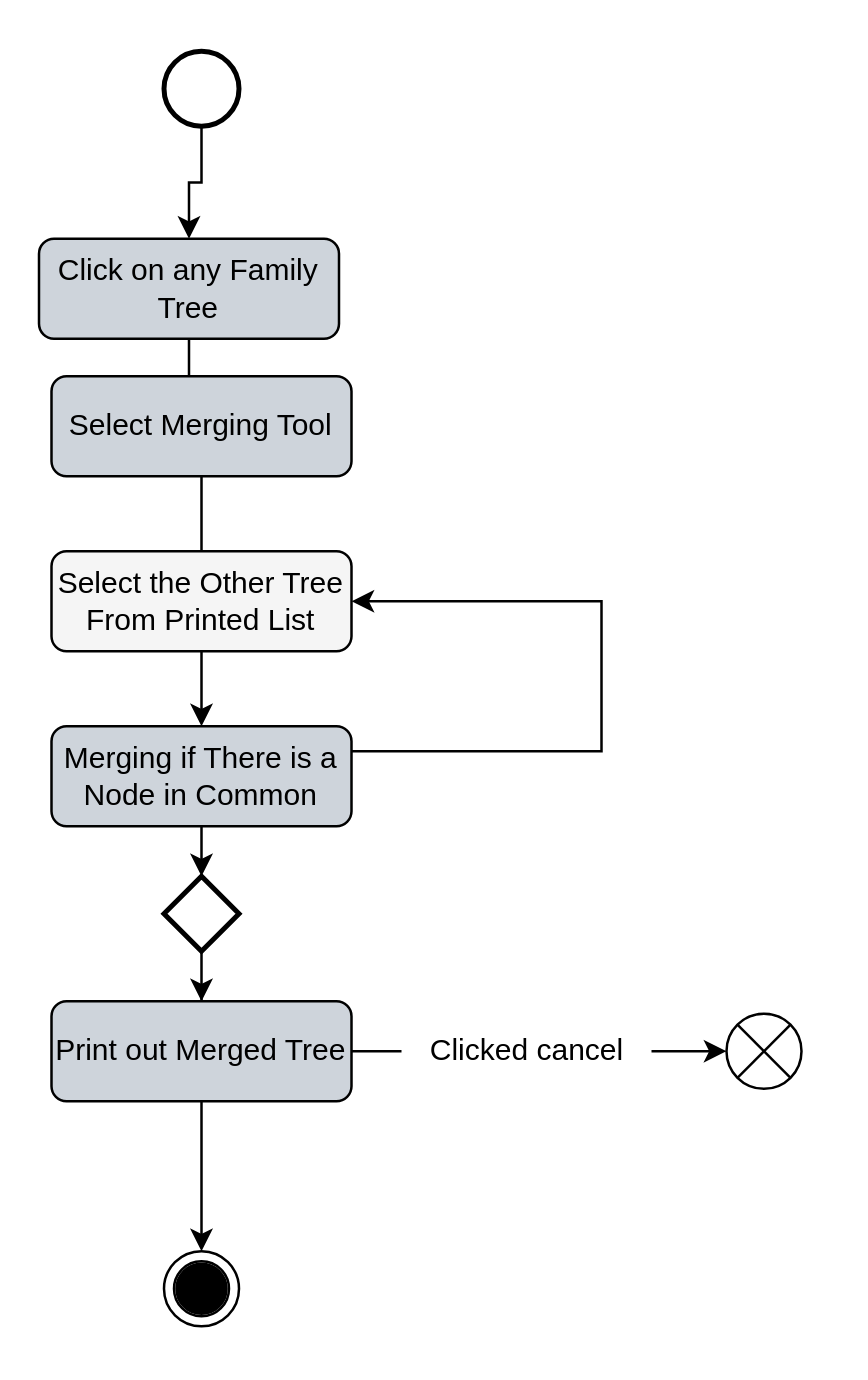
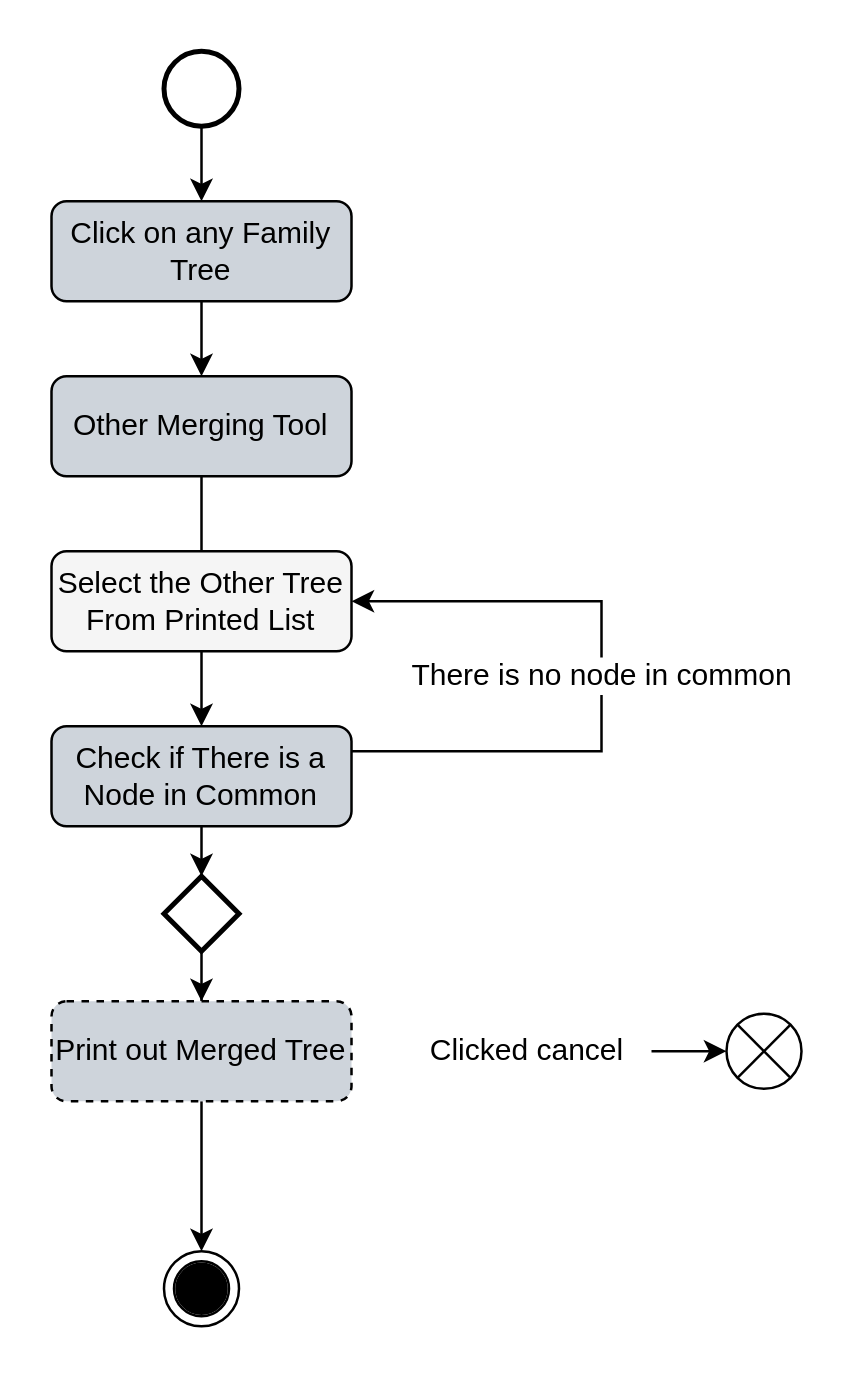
- <mxCell id="4" value="Click on any Family Tree" style="rounded=1;whiteSpace=wrap;html=1;fontSize=12;glass=0;strokeWidth=1;shadow=0;fillColor=#ced4db;" parent="1" vertex="1"><mxGeometry x="15" y="95" width="120" height="40" as="geometry" /></mxCell>
+ <mxCell id="4" value="Click on any Family Tree" style="rounded=1;whiteSpace=wrap;html=1;fontSize=12;glass=0;strokeWidth=1;shadow=0;fillColor=#ced4db;" parent="1" vertex="1"><mxGeometry x="20" y="80" width="120" height="40" as="geometry" /></mxCell>
- <mxCell id="9" value="Select Merging Tool" style="rounded=1;whiteSpace=wrap;html=1;fontSize=12;glass=0;strokeWidth=1;shadow=0;fillColor=#ced4db;" parent="1" vertex="1"><mxGeometry x="20" y="150" width="120" height="40" as="geometry" /></mxCell>
+ <mxCell id="9" value="Other Merging Tool" style="rounded=1;whiteSpace=wrap;html=1;fontSize=12;glass=0;strokeWidth=1;shadow=0;fillColor=#ced4db;" parent="1" vertex="1"><mxGeometry x="20" y="150" width="120" height="40" as="geometry" /></mxCell>
+ <mxCell id="23" value="There is no node in common" style="text;html=1;align=center;verticalAlign=middle;resizable=0;points=[];autosize=1;strokeColor=none;fillColor=none;labelBackgroundColor=default;" parent="1" vertex="1"><mxGeometry x="155" y="260" width="170" height="20" as="geometry" /></mxCell>
- <mxCell id="22" value="Merging if There is a Node in Common" style="rounded=1;whiteSpace=wrap;html=1;fontSize=12;glass=0;strokeWidth=1;shadow=0;fillColor=#CED4DB;" parent="1" vertex="1"><mxGeometry x="20" y="290" width="120" height="40" as="geometry" /></mxCell>
+ <mxCell id="22" value="Check if There is a Node in Common" style="rounded=1;whiteSpace=wrap;html=1;fontSize=12;glass=0;strokeWidth=1;shadow=0;fillColor=#CED4DB;" parent="1" vertex="1"><mxGeometry x="20" y="290" width="120" height="40" as="geometry" /></mxCell>
- <mxCell id="16" value="Print out Merged Tree" style="rounded=1;whiteSpace=wrap;html=1;fontSize=12;glass=0;strokeWidth=1;shadow=0;fillColor=#CED4DB;" parent="1" vertex="1"><mxGeometry x="20" y="400" width="120" height="40" as="geometry" /></mxCell>
+ <mxCell id="16" value="Print out Merged Tree" style="rounded=1;whiteSpace=wrap;html=1;fontSize=12;glass=0;strokeWidth=1;shadow=0;fillColor=#CED4DB;dashed=1;" parent="1" vertex="1"><mxGeometry x="20" y="400" width="120" height="40" as="geometry" /></mxCell>
- <mxCell id="19" value="" style="edgeStyle=orthogonalEdgeStyle;rounded=0;orthogonalLoop=1;jettySize=auto;html=1;entryX=0;entryY=0.5;entryDx=0;entryDy=0;entryPerimeter=0;endArrow=none;" parent="1" source="16" target="18" edge="1"><mxGeometry relative="1" as="geometry"><mxPoint x="320" y="420" as="targetPoint" /><mxPoint x="140" y="420" as="sourcePoint" /></mxGeometry></mxCell>
